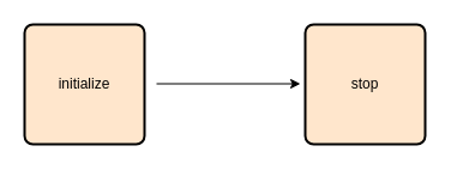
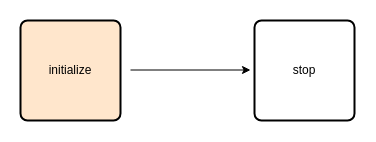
- <mxCell id="3" value="stop" style="rounded=1;whiteSpace=wrap;html=1;absoluteArcSize=1;arcSize=14;strokeWidth=2;fillColor=#ffe6cc;" vertex="1" parent="1"><mxGeometry x="254" y="20" width="100" height="100" as="geometry" /></mxCell>
+ <mxCell id="3" value="stop" style="rounded=1;whiteSpace=wrap;html=1;absoluteArcSize=1;arcSize=14;strokeWidth=2;" vertex="1" parent="1"><mxGeometry x="254" y="20" width="100" height="100" as="geometry" /></mxCell>
